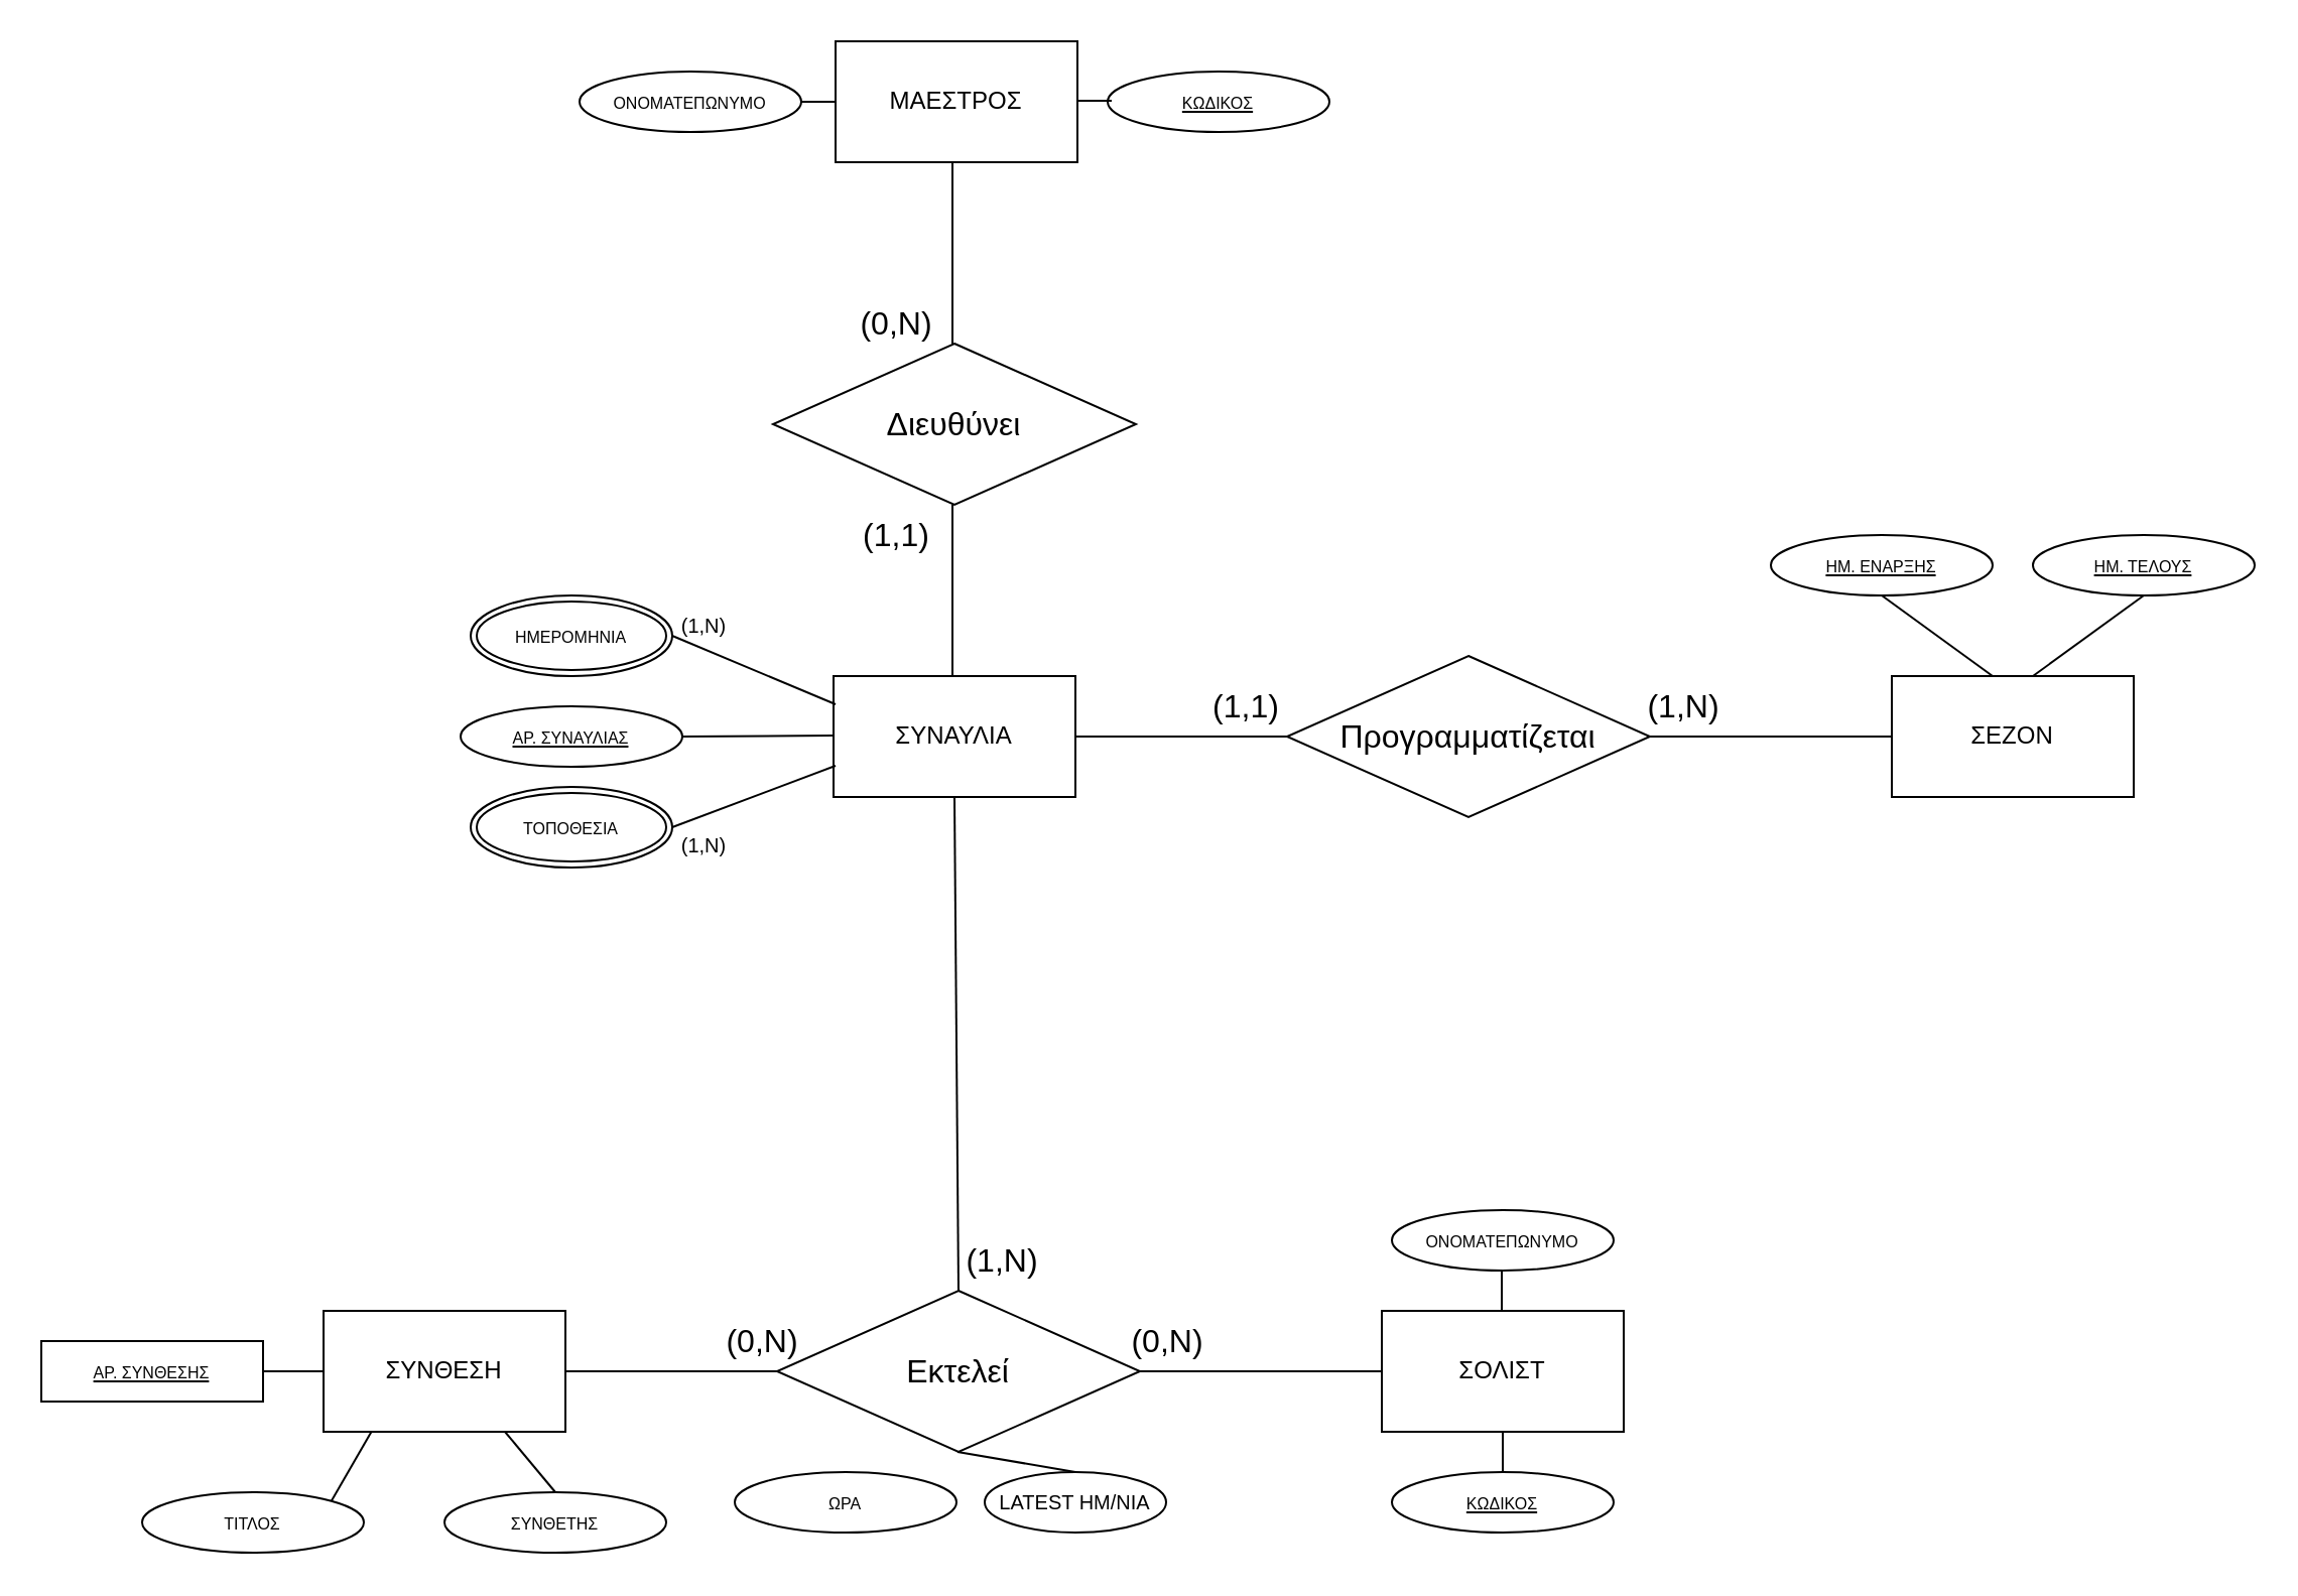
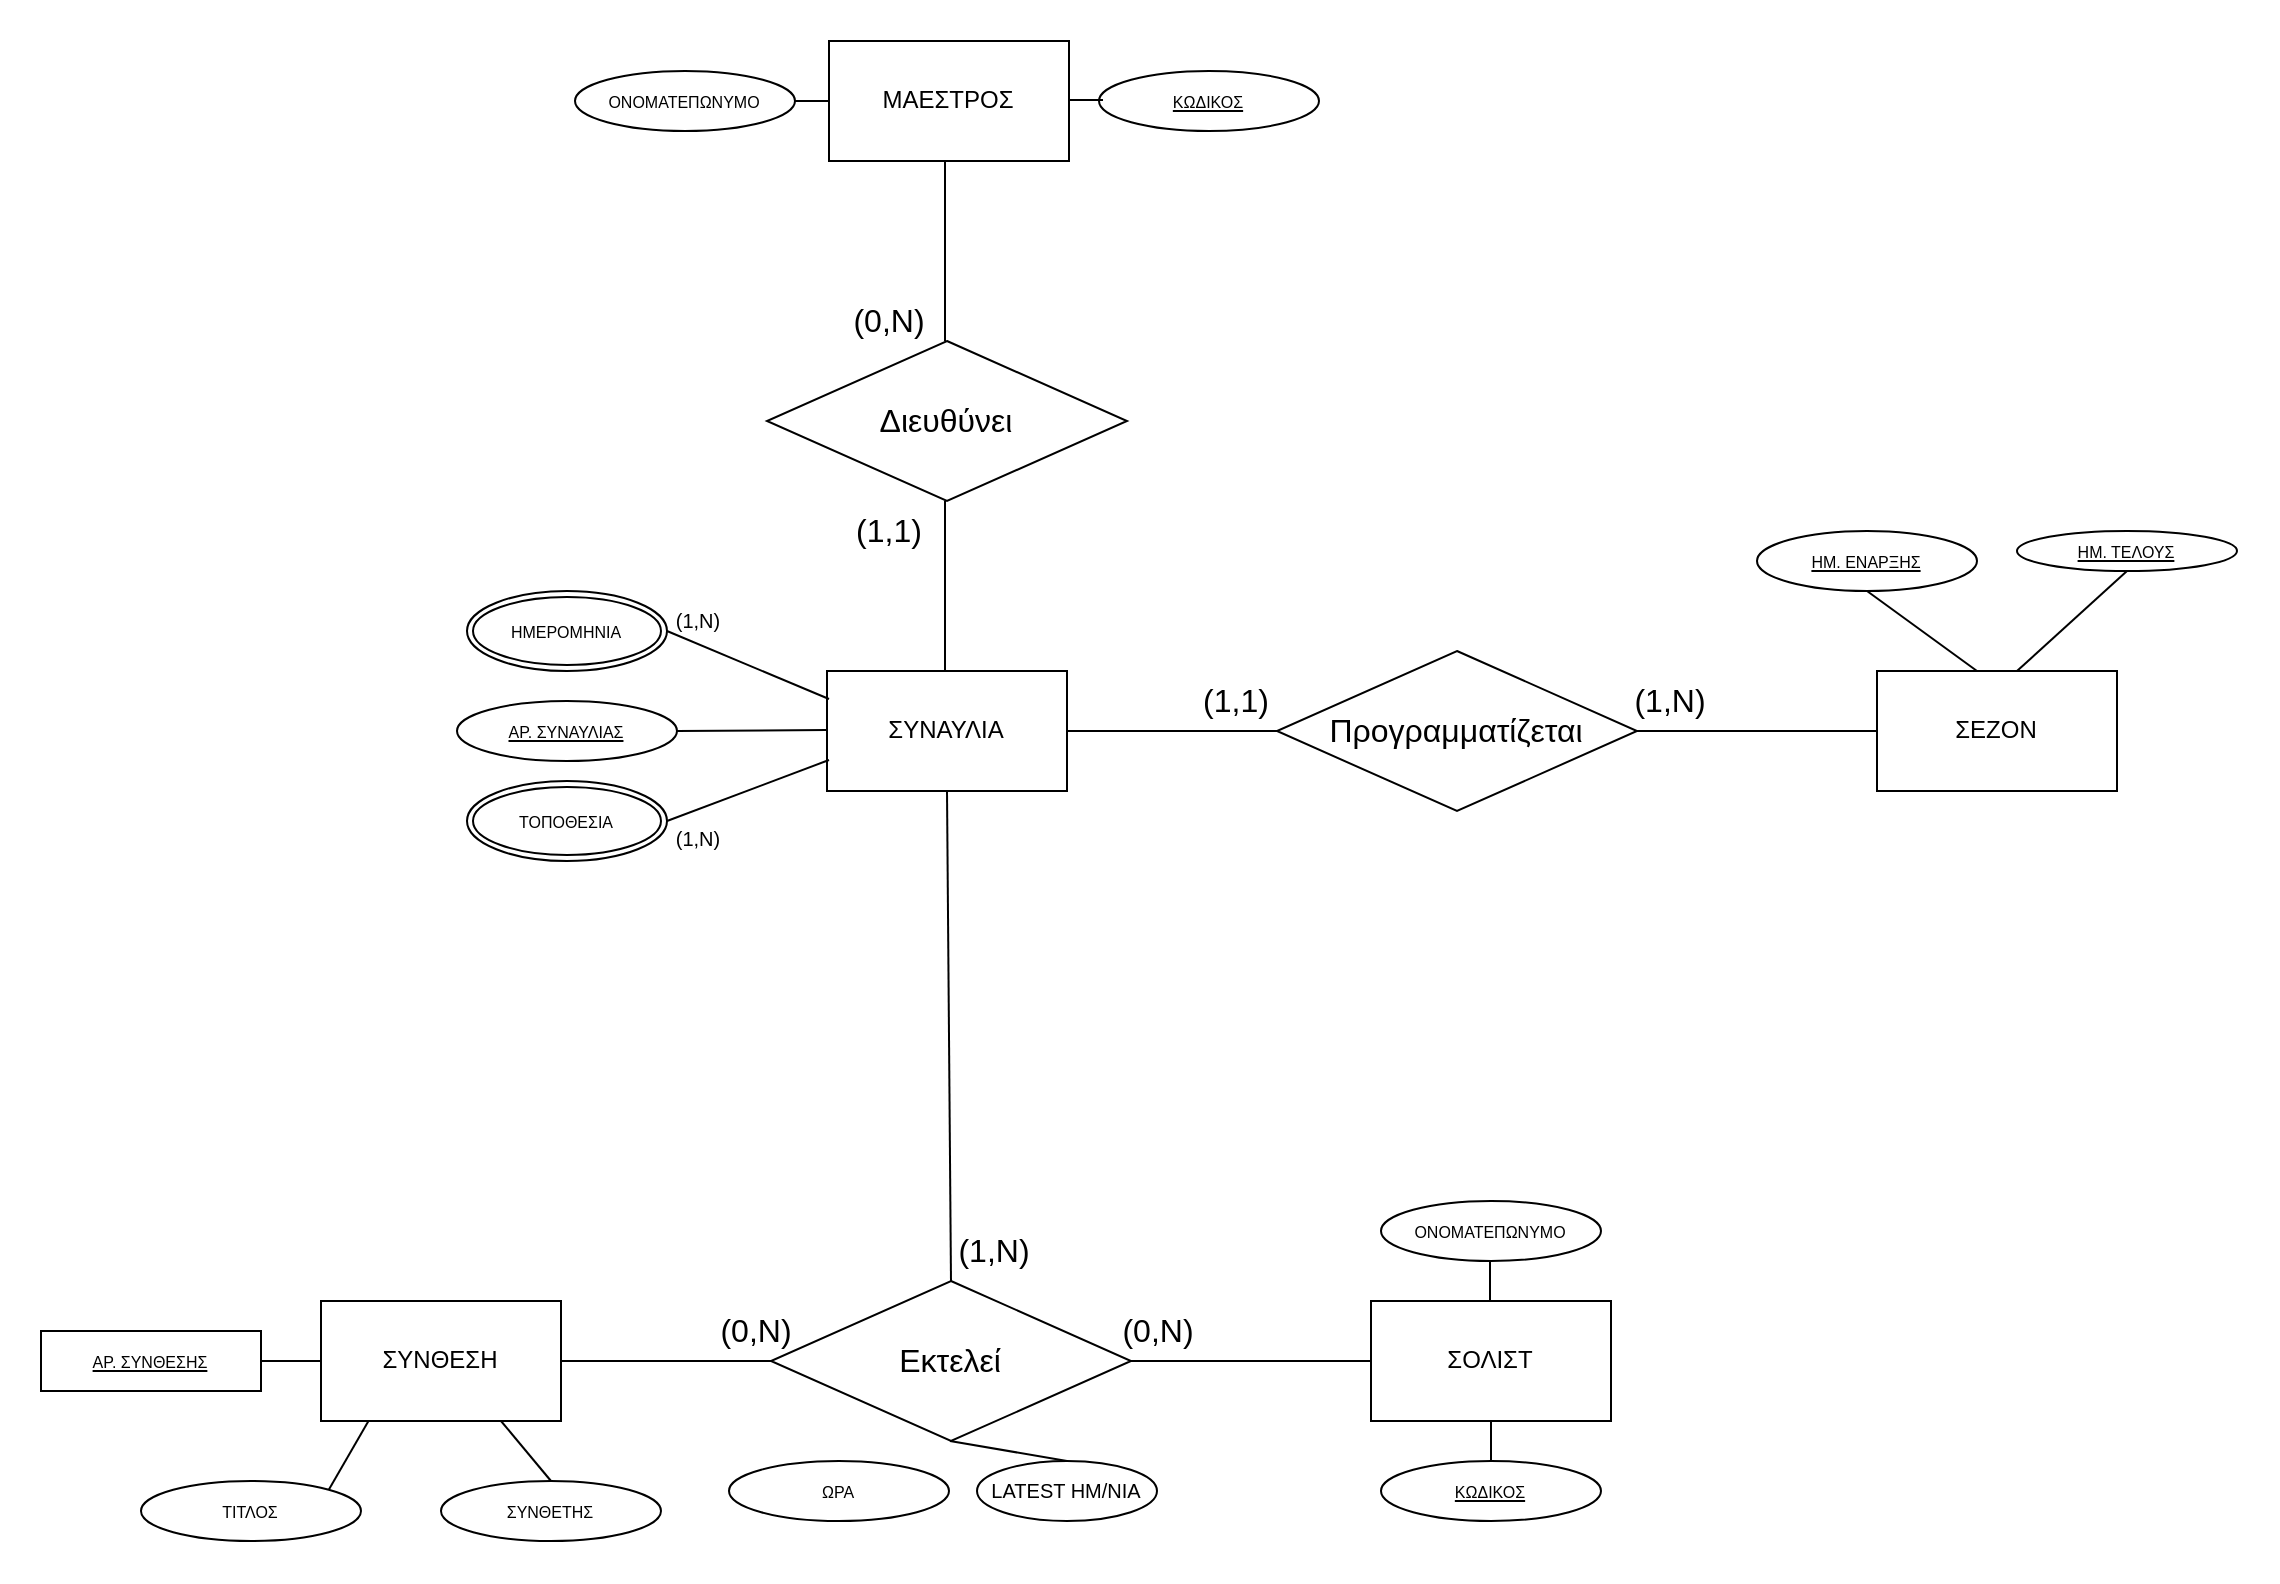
- <mxCell id="18" value="&lt;span style=&quot;font-size: 8px;&quot;&gt;&lt;u&gt;ΗΜ. ΤΕΛΟΥΣ&lt;/u&gt;&lt;/span&gt;" style="ellipse;whiteSpace=wrap;html=1;" parent="1" vertex="1"><mxGeometry x="1008" y="265" width="110" height="30" as="geometry" /></mxCell>
+ <mxCell id="18" value="&lt;span style=&quot;font-size: 8px;&quot;&gt;&lt;u&gt;ΗΜ. ΤΕΛΟΥΣ&lt;/u&gt;&lt;/span&gt;" style="ellipse;whiteSpace=wrap;html=1;" parent="1" vertex="1"><mxGeometry x="1008" y="265" width="110" height="20" as="geometry" /></mxCell>
